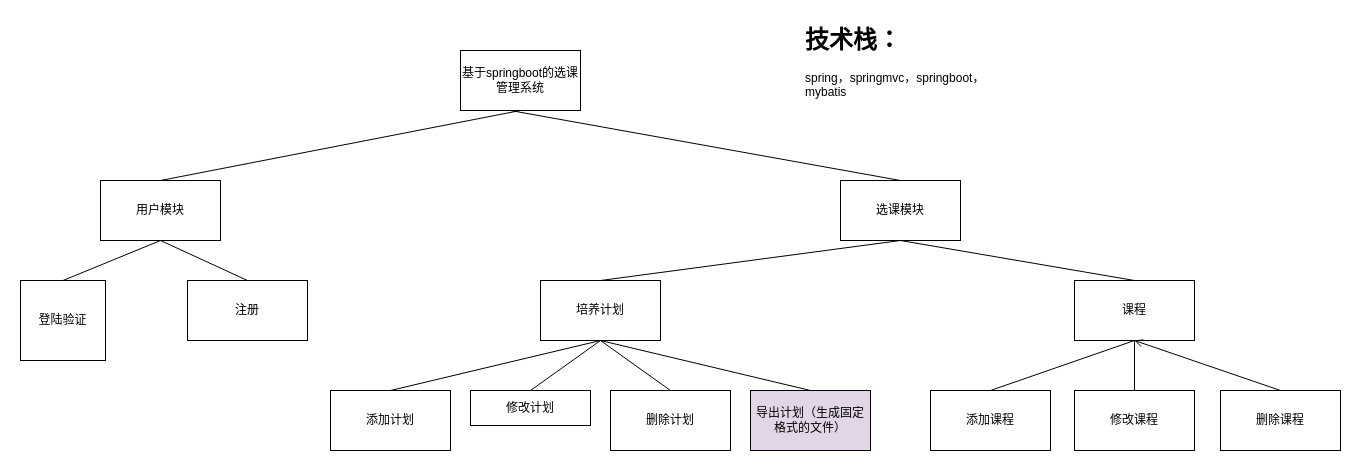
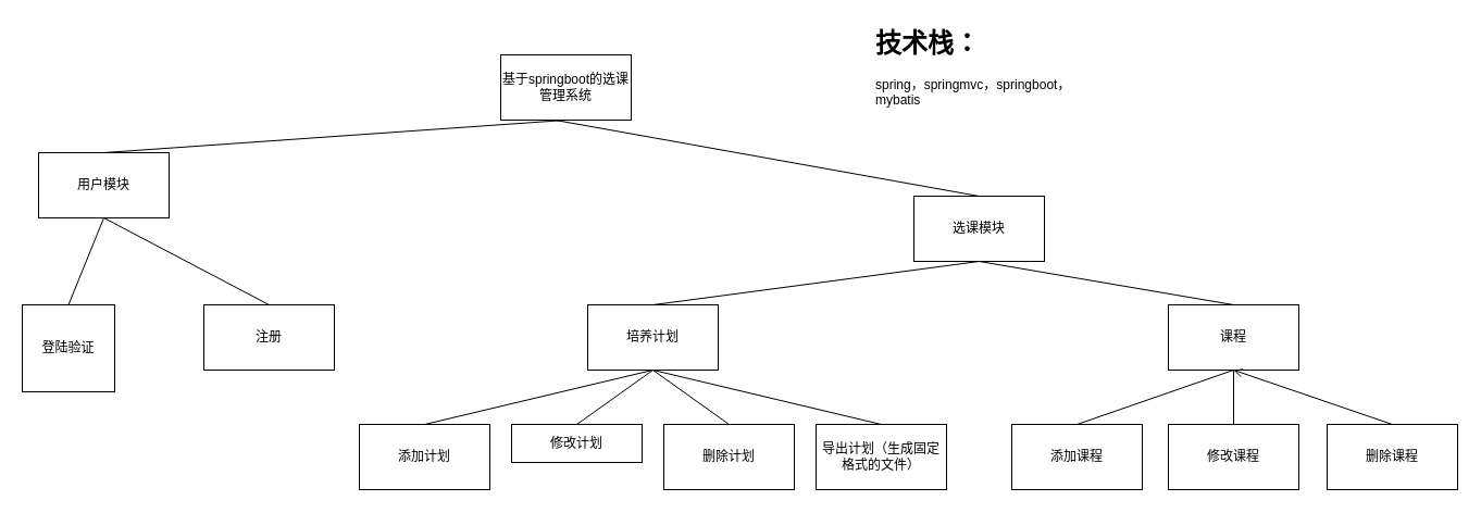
- <mxCell id="4" value="用户模块" style="rounded=0;whiteSpace=wrap;html=1;" parent="1" vertex="1"><mxGeometry x="100" y="180" width="120" height="60" as="geometry" /></mxCell>
+ <mxCell id="4" value="用户模块" style="rounded=0;whiteSpace=wrap;html=1;" parent="1" vertex="1"><mxGeometry x="35" y="140" width="120" height="60" as="geometry" /></mxCell>
- <mxCell id="21" value="导出计划（生成固定格式的文件）" style="rounded=0;whiteSpace=wrap;html=1;fillColor=#e1d5e7;" parent="1" vertex="1"><mxGeometry x="750" y="390" width="120" height="60" as="geometry" /></mxCell>
+ <mxCell id="21" value="导出计划（生成固定格式的文件）" style="rounded=0;whiteSpace=wrap;html=1;" parent="1" vertex="1"><mxGeometry x="750" y="390" width="120" height="60" as="geometry" /></mxCell>
